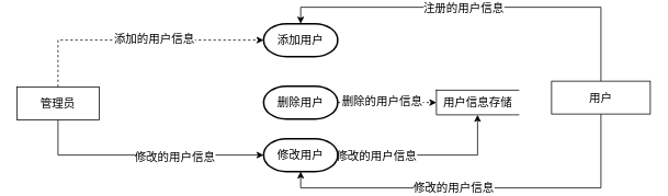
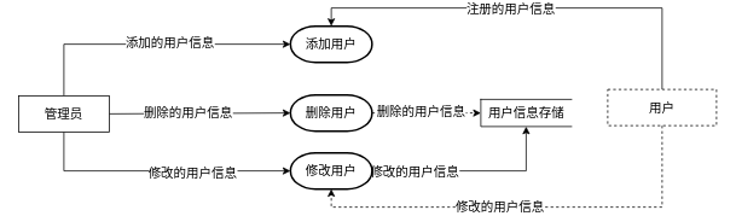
- <mxCell id="2" style="edgeStyle=orthogonalEdgeStyle;rounded=0;orthogonalLoop=1;jettySize=auto;html=1;exitX=0.5;exitY=0;exitDx=0;exitDy=0;entryX=0;entryY=0.5;entryDx=0;entryDy=0;entryPerimeter=0;dashed=1;" parent="1" source="8" target="9" edge="1"><mxGeometry relative="1" as="geometry" /></mxCell>
+ <mxCell id="2" style="edgeStyle=orthogonalEdgeStyle;rounded=0;orthogonalLoop=1;jettySize=auto;html=1;exitX=0.5;exitY=0;exitDx=0;exitDy=0;entryX=0;entryY=0.5;entryDx=0;entryDy=0;entryPerimeter=0;" parent="1" source="8" target="9" edge="1"><mxGeometry relative="1" as="geometry" /></mxCell>
- <mxCell id="21" value="&lt;font style=&quot;font-size: 14px&quot;&gt;用户&lt;/font&gt;" style="rounded=0;whiteSpace=wrap;html=1;" parent="1" vertex="1"><mxGeometry x="670" y="90" width="120" height="40" as="geometry" /></mxCell>
+ <mxCell id="21" value="&lt;font style=&quot;font-size: 14px&quot;&gt;用户&lt;/font&gt;" style="rounded=0;whiteSpace=wrap;html=1;dashed=1;" parent="1" vertex="1"><mxGeometry x="670" y="90" width="120" height="40" as="geometry" /></mxCell>
+ <mxCell id="4" style="edgeStyle=none;rounded=0;orthogonalLoop=1;jettySize=auto;html=1;exitX=1;exitY=0.5;exitDx=0;exitDy=0;entryX=0;entryY=0.5;entryDx=0;entryDy=0;entryPerimeter=0;" parent="1" source="8" target="12" edge="1"><mxGeometry relative="1" as="geometry" /></mxCell>
+ <mxCell id="5" value="&lt;font style=&quot;font-size: 14px&quot;&gt;删除的用户信息&lt;/font&gt;" style="text;html=1;resizable=0;points=[];align=center;verticalAlign=middle;labelBackgroundColor=#ffffff;" parent="4" vertex="1" connectable="0"><mxGeometry x="-0.13" y="1" relative="1" as="geometry"><mxPoint as="offset" /></mxGeometry></mxCell>
- <mxCell id="19" style="edgeStyle=orthogonalEdgeStyle;rounded=0;orthogonalLoop=1;jettySize=auto;html=1;exitX=0.5;exitY=1;exitDx=0;exitDy=0;entryX=0.5;entryY=1;entryDx=0;entryDy=0;entryPerimeter=0;" parent="1" source="21" target="15" edge="1"><mxGeometry relative="1" as="geometry" /></mxCell>
+ <mxCell id="19" style="edgeStyle=orthogonalEdgeStyle;rounded=0;orthogonalLoop=1;jettySize=auto;html=1;exitX=0.5;exitY=1;exitDx=0;exitDy=0;entryX=0.5;entryY=1;entryDx=0;entryDy=0;entryPerimeter=0;dashed=1;" parent="1" source="21" target="15" edge="1"><mxGeometry relative="1" as="geometry" /></mxCell>
